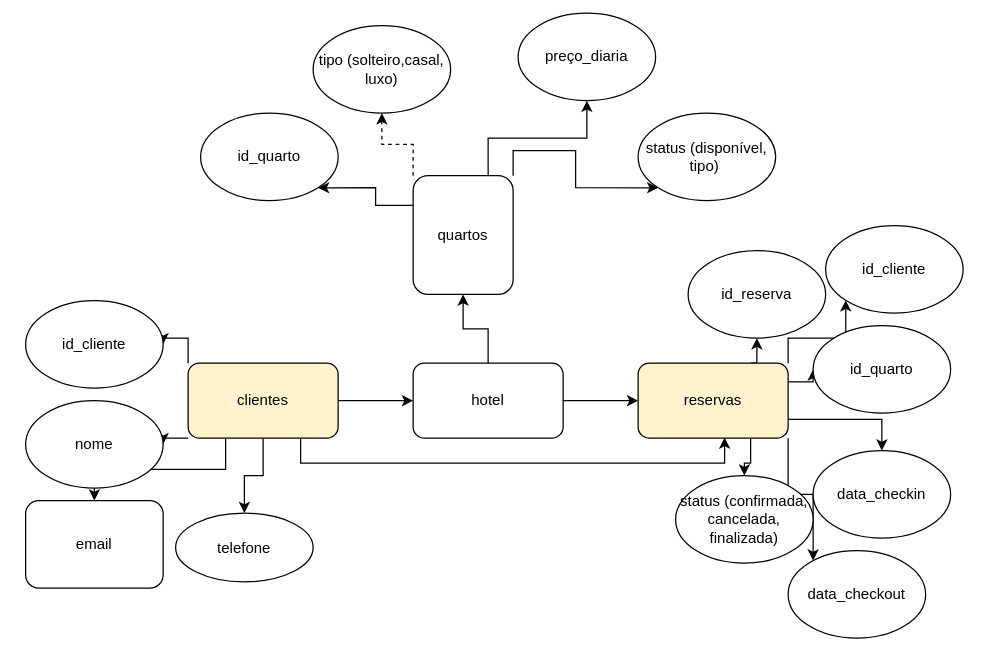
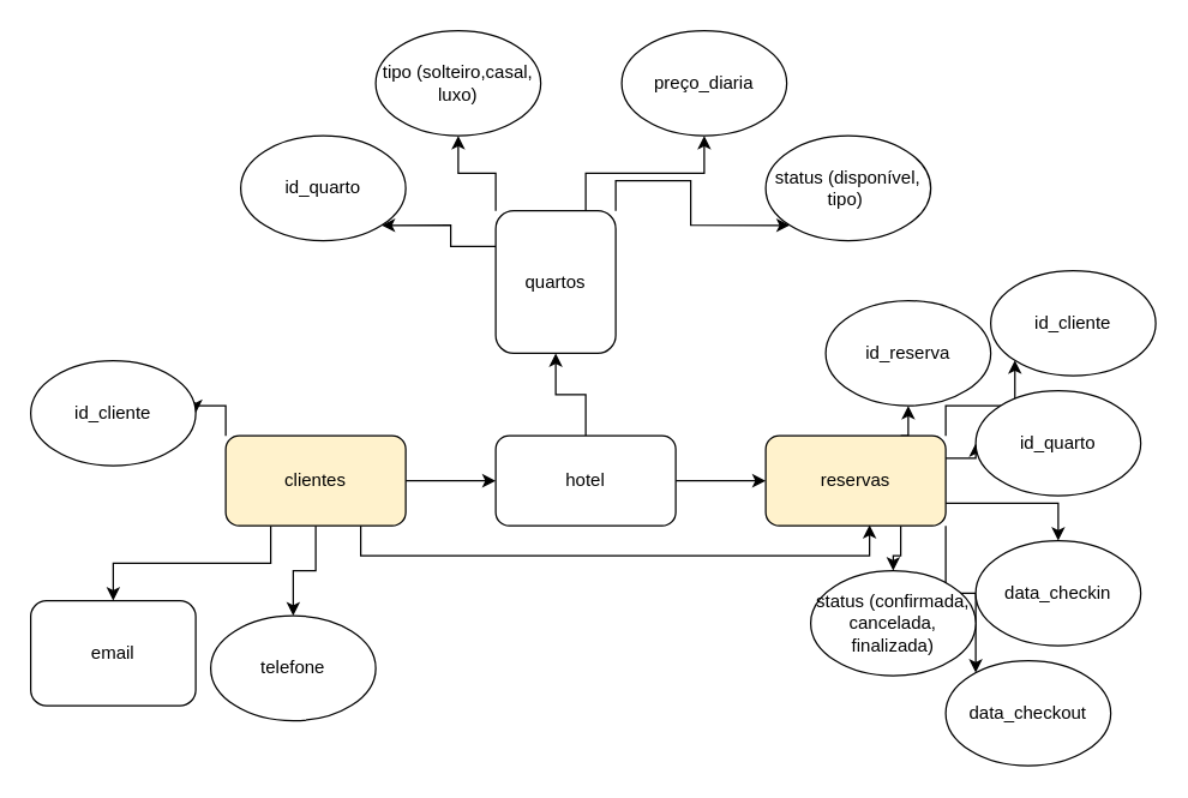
- <mxCell id="25" value="preço_diaria" style="ellipse;whiteSpace=wrap;html=1;" vertex="1" parent="1"><mxGeometry x="414" y="10" width="110" height="70" as="geometry" /></mxCell>
+ <mxCell id="25" value="preço_diaria" style="ellipse;whiteSpace=wrap;html=1;" vertex="1" parent="1"><mxGeometry x="414" y="20" width="110" height="70" as="geometry" /></mxCell>
- <mxCell id="6" style="edgeStyle=orthogonalEdgeStyle;rounded=0;orthogonalLoop=1;jettySize=auto;html=1;exitX=0;exitY=0;exitDx=0;exitDy=0;dashed=1;" edge="1" parent="1" source="9" target="24"><mxGeometry relative="1" as="geometry" /></mxCell>
+ <mxCell id="6" style="edgeStyle=orthogonalEdgeStyle;rounded=0;orthogonalLoop=1;jettySize=auto;html=1;exitX=0;exitY=0;exitDx=0;exitDy=0;" edge="1" parent="1" source="9" target="24"><mxGeometry relative="1" as="geometry" /></mxCell>
- <mxCell id="18" style="edgeStyle=orthogonalEdgeStyle;rounded=0;orthogonalLoop=1;jettySize=auto;html=1;exitX=0;exitY=1;exitDx=0;exitDy=0;entryX=1;entryY=0.5;entryDx=0;entryDy=0;" edge="1" parent="1" source="22" target="34"><mxGeometry relative="1" as="geometry" /></mxCell>
- <mxCell id="34" value="nome" style="ellipse;whiteSpace=wrap;html=1;" vertex="1" parent="1"><mxGeometry x="20" y="320" width="110" height="70" as="geometry" /></mxCell>
- <mxCell id="36" value="telefone" style="ellipse;whiteSpace=wrap;html=1;" vertex="1" parent="1"><mxGeometry x="140" y="410" width="110" height="55" as="geometry" /></mxCell>
+ <mxCell id="36" value="telefone" style="ellipse;whiteSpace=wrap;html=1;" vertex="1" parent="1"><mxGeometry x="140" y="410" width="110" height="70" as="geometry" /></mxCell>
